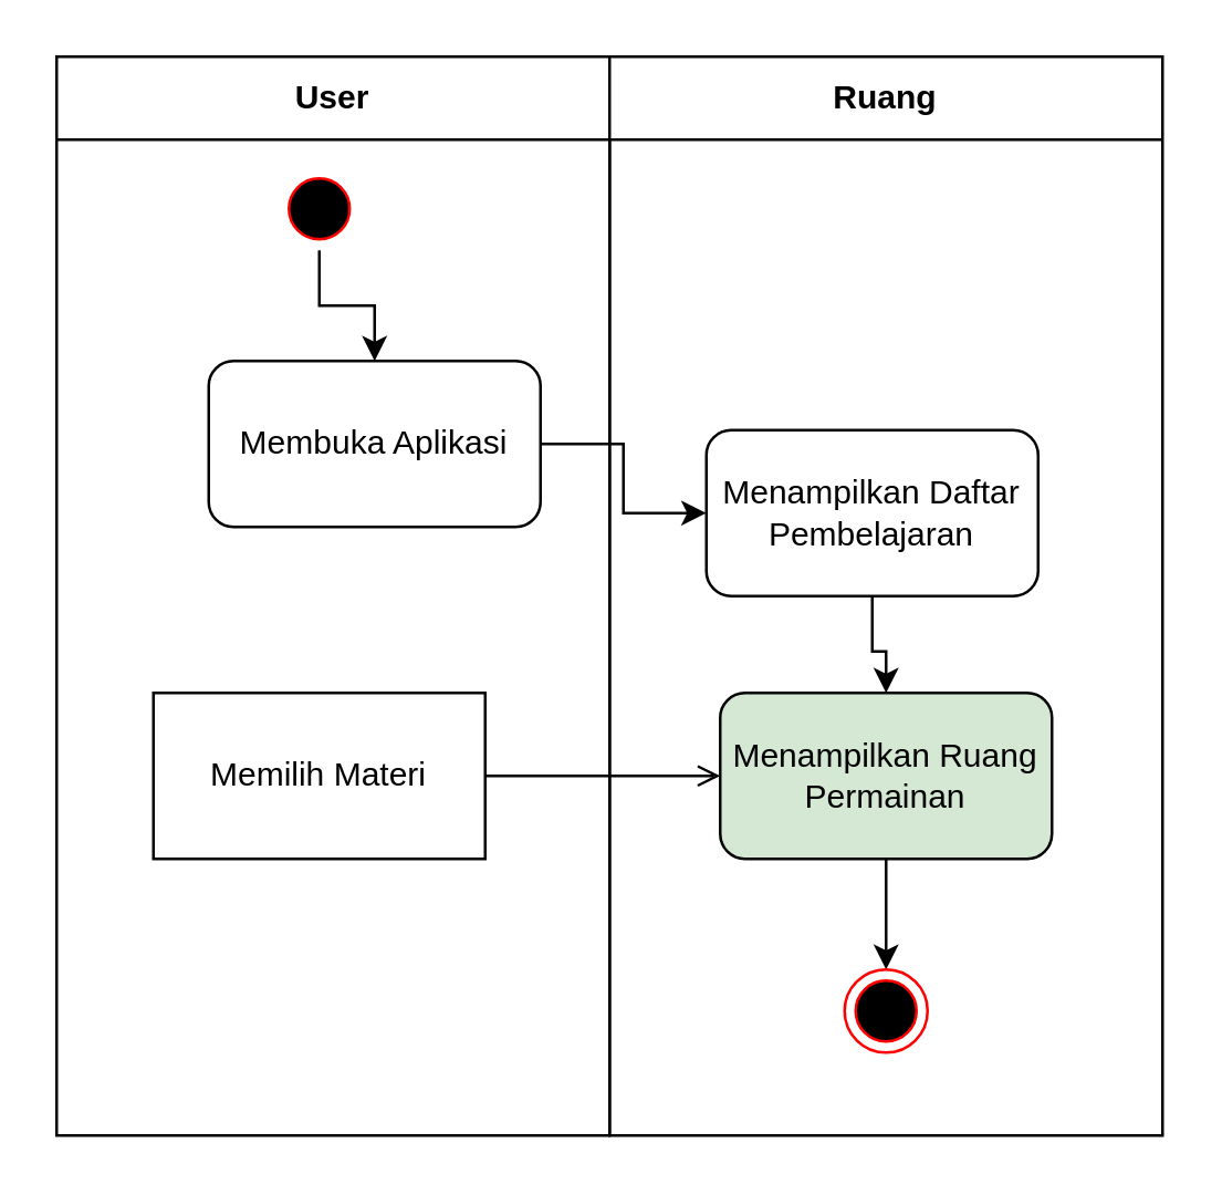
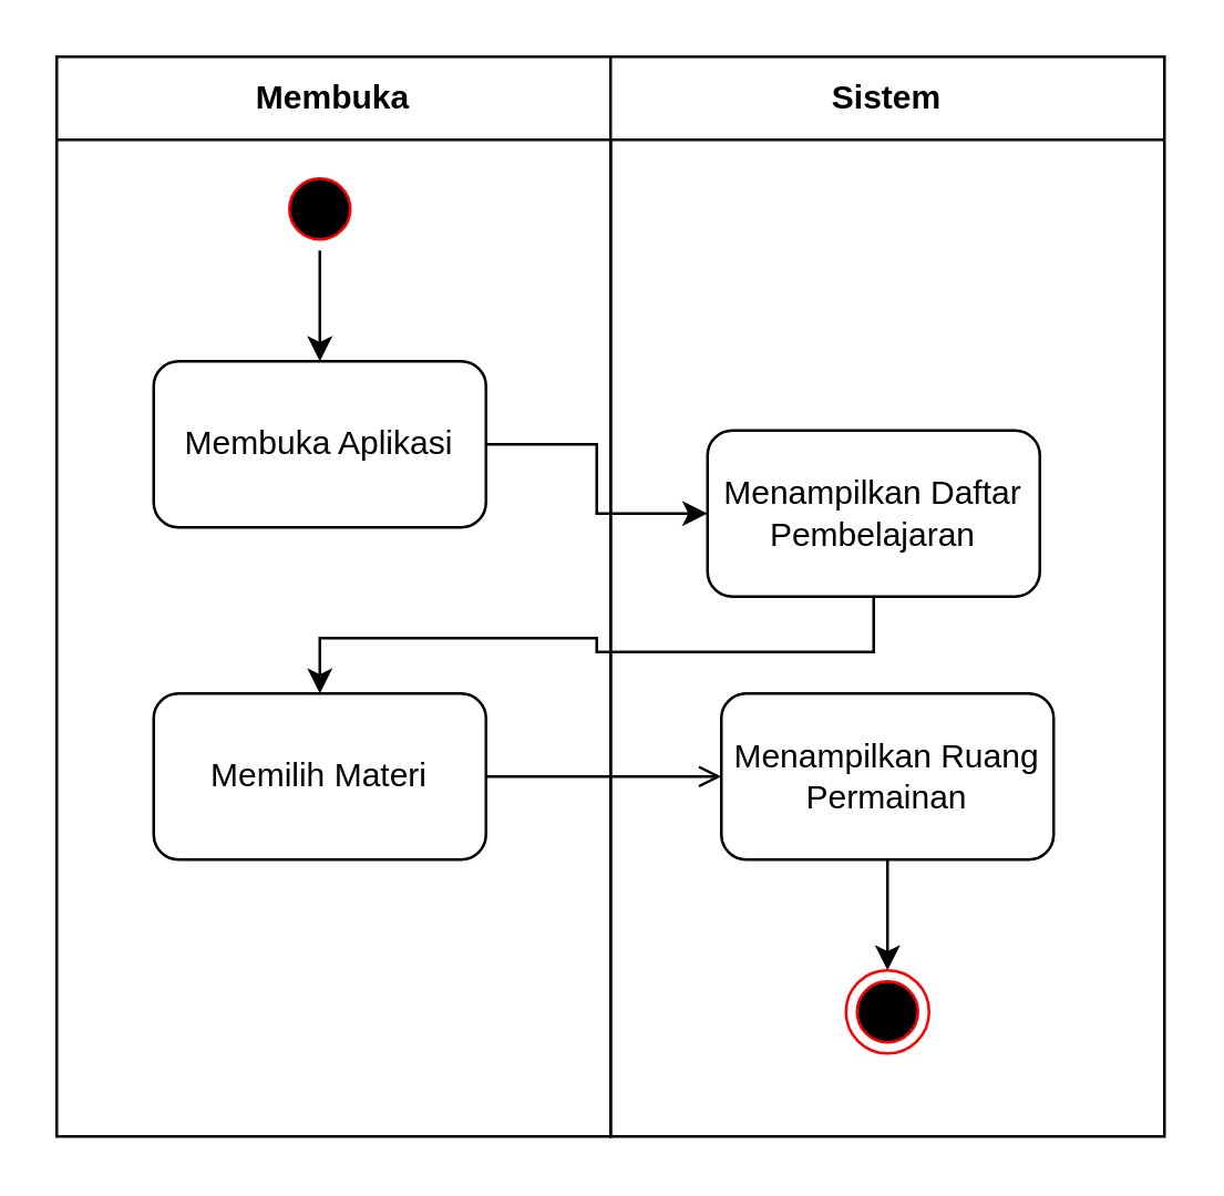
- <mxCell id="2" value="User" style="swimlane;whiteSpace=wrap;html=1;startSize=30;" vertex="1" parent="1"><mxGeometry x="20" y="20" width="200" height="390" as="geometry" /></mxCell>
+ <mxCell id="2" value="Membuka" style="swimlane;whiteSpace=wrap;html=1;startSize=30;" vertex="1" parent="1"><mxGeometry x="20" y="20" width="200" height="390" as="geometry" /></mxCell>
- <mxCell id="7" value="Ruang" style="swimlane;whiteSpace=wrap;html=1;startSize=30;" vertex="1" parent="1"><mxGeometry x="220" y="20" width="200" height="390" as="geometry" /></mxCell>
+ <mxCell id="7" value="Sistem" style="swimlane;whiteSpace=wrap;html=1;startSize=30;" vertex="1" parent="1"><mxGeometry x="220" y="20" width="200" height="390" as="geometry" /></mxCell>
- <mxCell id="5" value="Membuka Aplikasi" style="rounded=1;whiteSpace=wrap;html=1;" vertex="1" parent="2"><mxGeometry x="55" y="110" width="120" height="60" as="geometry" /></mxCell>
+ <mxCell id="5" value="Membuka Aplikasi" style="rounded=1;whiteSpace=wrap;html=1;" vertex="1" parent="2"><mxGeometry x="35" y="110" width="120" height="60" as="geometry" /></mxCell>
- <mxCell id="13" value="" style="edgeStyle=orthogonalEdgeStyle;rounded=0;orthogonalLoop=1;jettySize=auto;html=1;exitX=0.5;exitY=1;exitDx=0;exitDy=0;" edge="1" parent="1" source="8" target="11"><mxGeometry relative="1" as="geometry" /></mxCell>
+ <mxCell id="13" value="" style="edgeStyle=orthogonalEdgeStyle;rounded=0;orthogonalLoop=1;jettySize=auto;html=1;exitX=0.5;exitY=1;exitDx=0;exitDy=0;" edge="1" parent="1" source="8" target="6"><mxGeometry relative="1" as="geometry" /></mxCell>
- <mxCell id="6" value="Memilih Materi" style="whiteSpace=wrap;html=1;rounded=0;" vertex="1" parent="2"><mxGeometry x="35" y="230" width="120" height="60" as="geometry" /></mxCell>
+ <mxCell id="6" value="Memilih Materi" style="whiteSpace=wrap;html=1;rounded=1;" vertex="1" parent="2"><mxGeometry x="35" y="230" width="120" height="60" as="geometry" /></mxCell>
- <mxCell id="11" value="Menampilkan Ruang Permainan" style="whiteSpace=wrap;html=1;rounded=1;fillColor=#d5e8d4;" vertex="1" parent="7"><mxGeometry x="40" y="230" width="120" height="60" as="geometry" /></mxCell>
+ <mxCell id="11" value="Menampilkan Ruang Permainan" style="whiteSpace=wrap;html=1;rounded=1;" vertex="1" parent="7"><mxGeometry x="40" y="230" width="120" height="60" as="geometry" /></mxCell>
